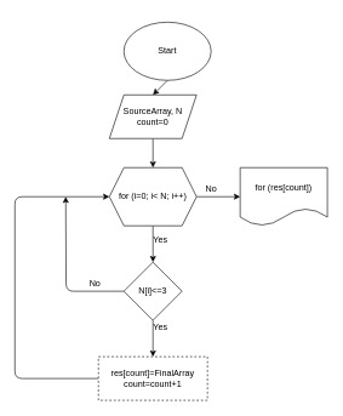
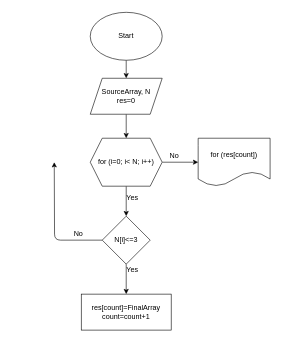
- <mxCell id="3" value="Start" style="ellipse;whiteSpace=wrap;html=1;" parent="1" vertex="1"><mxGeometry x="170" y="30" width="120" height="80" as="geometry" /></mxCell>
+ <mxCell id="3" value="Start" style="ellipse;whiteSpace=wrap;html=1;" parent="1" vertex="1"><mxGeometry x="150" y="20" width="120" height="80" as="geometry" /></mxCell>
- <mxCell id="5" value="SourceArray, N&lt;br&gt;count=0" style="shape=parallelogram;perimeter=parallelogramPerimeter;whiteSpace=wrap;html=1;fixedSize=1;" parent="1" vertex="1"><mxGeometry x="150" y="130" width="120" height="60" as="geometry" /></mxCell>
+ <mxCell id="5" value="SourceArray, N&lt;br&gt;res=0" style="shape=parallelogram;perimeter=parallelogramPerimeter;whiteSpace=wrap;html=1;fixedSize=1;" parent="1" vertex="1"><mxGeometry x="150" y="130" width="120" height="60" as="geometry" /></mxCell>
- <mxCell id="15" style="edgeStyle=orthogonalEdgeStyle;html=1;exitX=0;exitY=0.5;exitDx=0;exitDy=0;entryX=0;entryY=0.5;entryDx=0;entryDy=0;" parent="1" source="16" target="8" edge="1"><mxGeometry relative="1" as="geometry"><Array as="points"><mxPoint x="20" y="520" /><mxPoint x="20" y="270" /></Array></mxGeometry></mxCell>
- <mxCell id="16" value="res[count]=FinalArray&lt;br&gt;count=count+1" style="rounded=0;whiteSpace=wrap;html=1;dashed=1;" parent="1" vertex="1"><mxGeometry x="135" y="490" width="150" height="60" as="geometry" /></mxCell>
+ <mxCell id="16" value="res[count]=FinalArray&lt;br&gt;count=count+1" style="rounded=0;whiteSpace=wrap;html=1;" parent="1" vertex="1"><mxGeometry x="135" y="490" width="150" height="60" as="geometry" /></mxCell>
